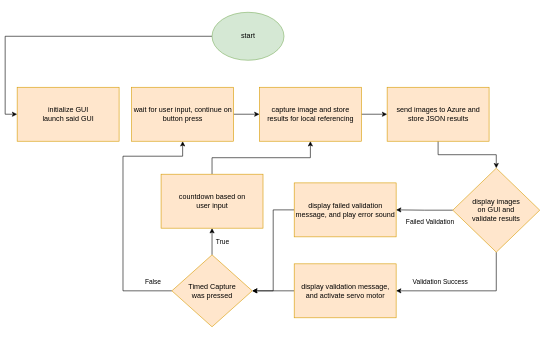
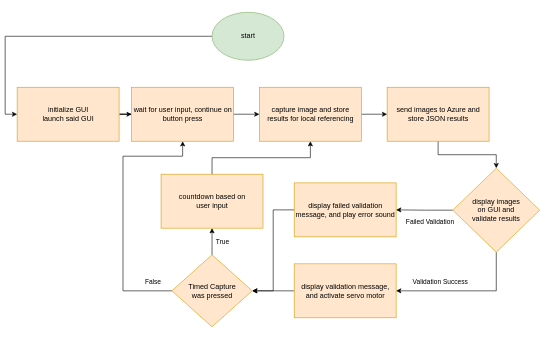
+ <mxCell id="18" value="" style="edgeStyle=orthogonalEdgeStyle;rounded=0;orthogonalLoop=1;jettySize=auto;html=1;labelBackgroundColor=none;" edge="1" parent="1" source="19" target="21"><mxGeometry relative="1" as="geometry" /></mxCell>
